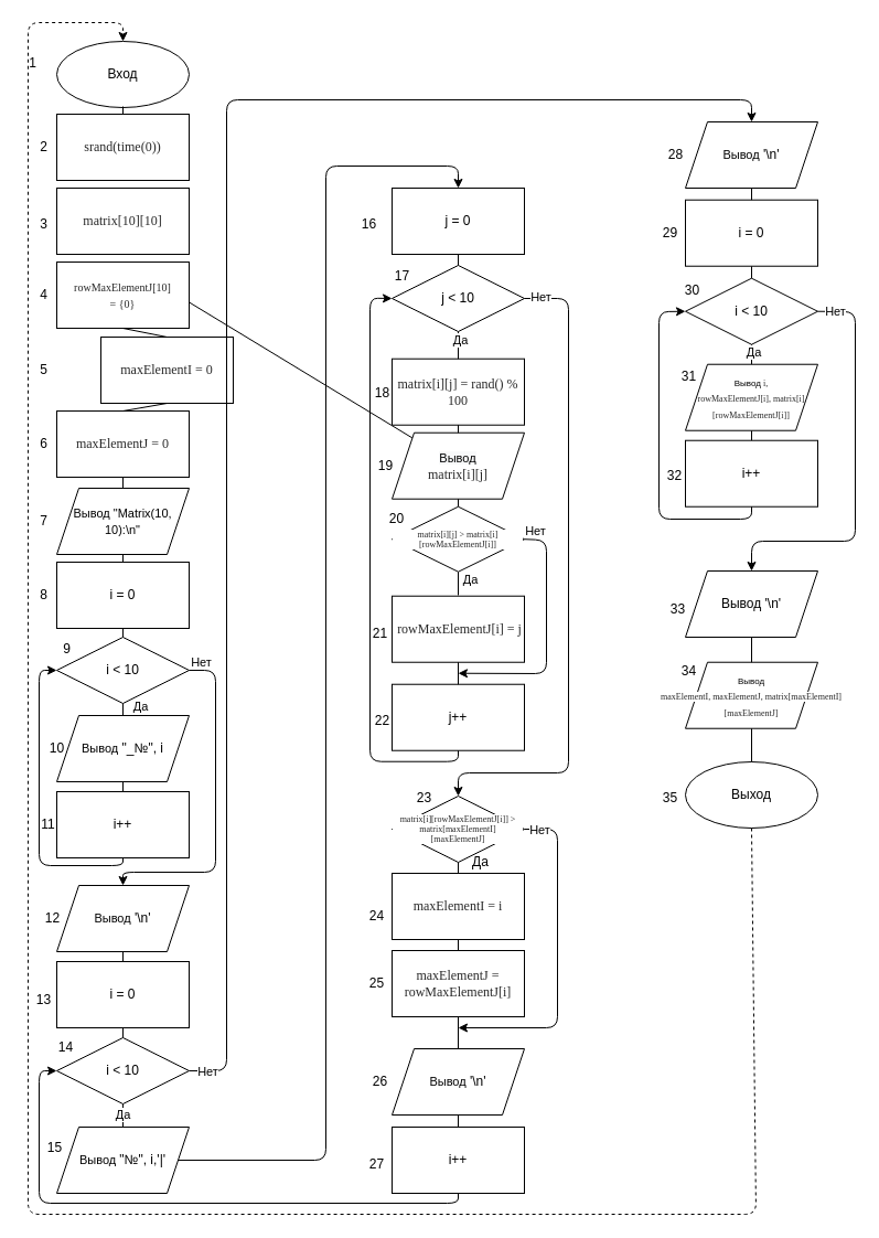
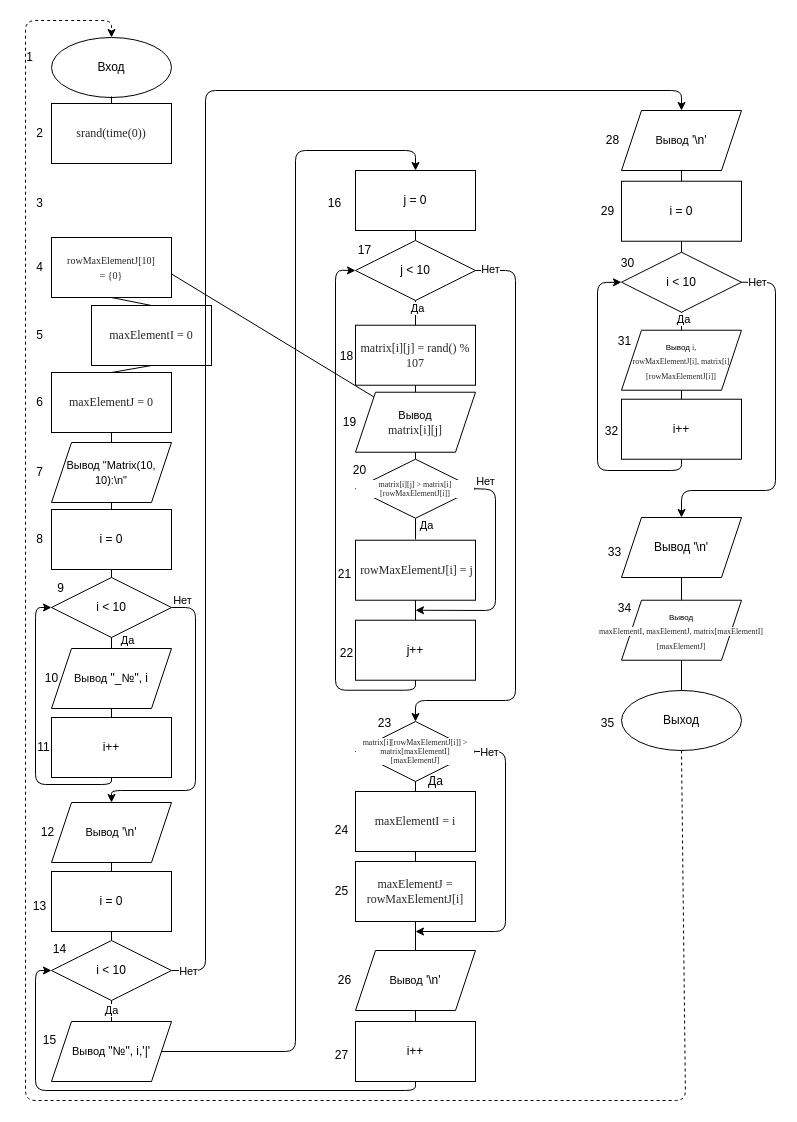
- <mxCell id="21" value="&lt;p class=&quot;p1&quot; style=&quot;margin: 0px ; font-stretch: normal ; line-height: normal ; font-family: &amp;#34;menlo&amp;#34; ; background-color: rgb(255 , 255 , 255)&quot;&gt;&lt;span style=&quot;color: rgba(0 , 0 , 0 , 0.85)&quot;&gt;matrix[10][10]&lt;/span&gt;&lt;/p&gt;" style="rounded=0;whiteSpace=wrap;html=1;" parent="1" vertex="1"><mxGeometry x="51" y="170" width="120" height="60" as="geometry" /></mxCell>
- <mxCell id="38" value="&lt;p class=&quot;p1&quot; style=&quot;margin: 0px ; font-stretch: normal ; line-height: normal ; font-family: &amp;#34;menlo&amp;#34; ; color: rgba(0 , 0 , 0 , 0.85) ; background-color: rgb(255 , 255 , 255)&quot;&gt;matrix[i][j] = rand() % 100&lt;/p&gt;" style="rounded=0;whiteSpace=wrap;html=1;" parent="1" vertex="1"><mxGeometry x="355" y="324.73" width="120" height="60" as="geometry" /></mxCell>
+ <mxCell id="38" value="&lt;p class=&quot;p1&quot; style=&quot;margin: 0px ; font-stretch: normal ; line-height: normal ; font-family: &amp;#34;menlo&amp;#34; ; color: rgba(0 , 0 , 0 , 0.85) ; background-color: rgb(255 , 255 , 255)&quot;&gt;matrix[i][j] = rand() % 107&lt;/p&gt;" style="rounded=0;whiteSpace=wrap;html=1;" parent="1" vertex="1"><mxGeometry x="355" y="324.73" width="120" height="60" as="geometry" /></mxCell>
